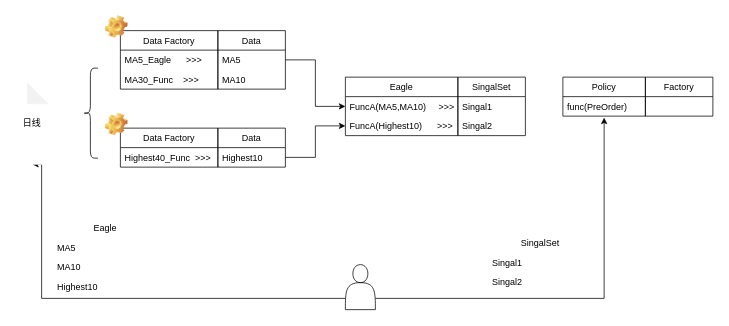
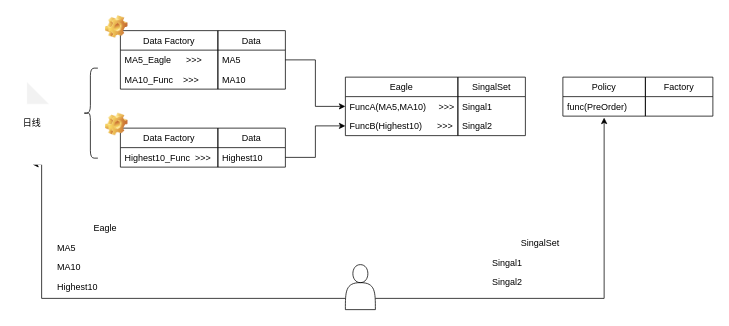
- <mxCell id="7" value="MA30_Func    &gt;&gt;&gt;   " style="text;strokeColor=none;fillColor=none;align=left;verticalAlign=top;spacingLeft=4;spacingRight=4;overflow=hidden;rotatable=0;points=[[0,0.5],[1,0.5]];portConstraint=eastwest;" vertex="1" parent="5"><mxGeometry y="52" width="130" height="26" as="geometry" /></mxCell>
+ <mxCell id="7" value="MA10_Func    &gt;&gt;&gt;   " style="text;strokeColor=none;fillColor=none;align=left;verticalAlign=top;spacingLeft=4;spacingRight=4;overflow=hidden;rotatable=0;points=[[0,0.5],[1,0.5]];portConstraint=eastwest;" vertex="1" parent="5"><mxGeometry y="52" width="130" height="26" as="geometry" /></mxCell>
- <mxCell id="15" value="FuncA(Highest10)      &gt;&gt;&gt;  " style="text;strokeColor=none;fillColor=none;align=left;verticalAlign=top;spacingLeft=4;spacingRight=4;overflow=hidden;rotatable=0;points=[[0,0.5],[1,0.5]];portConstraint=eastwest;" vertex="1" parent="13"><mxGeometry y="52" width="150" height="26" as="geometry" /></mxCell>
+ <mxCell id="15" value="FuncB(Highest10)      &gt;&gt;&gt;  " style="text;strokeColor=none;fillColor=none;align=left;verticalAlign=top;spacingLeft=4;spacingRight=4;overflow=hidden;rotatable=0;points=[[0,0.5],[1,0.5]];portConstraint=eastwest;" vertex="1" parent="13"><mxGeometry y="52" width="150" height="26" as="geometry" /></mxCell>
- <mxCell id="10" value="Highest40_Func  &gt;&gt;&gt;" style="text;strokeColor=none;fillColor=none;align=left;verticalAlign=top;spacingLeft=4;spacingRight=4;overflow=hidden;rotatable=0;points=[[0,0.5],[1,0.5]];portConstraint=eastwest;" vertex="1" parent="9"><mxGeometry y="26" width="130" height="26" as="geometry" /></mxCell>
+ <mxCell id="10" value="Highest10_Func  &gt;&gt;&gt;" style="text;strokeColor=none;fillColor=none;align=left;verticalAlign=top;spacingLeft=4;spacingRight=4;overflow=hidden;rotatable=0;points=[[0,0.5],[1,0.5]];portConstraint=eastwest;" vertex="1" parent="9"><mxGeometry y="26" width="130" height="26" as="geometry" /></mxCell>
